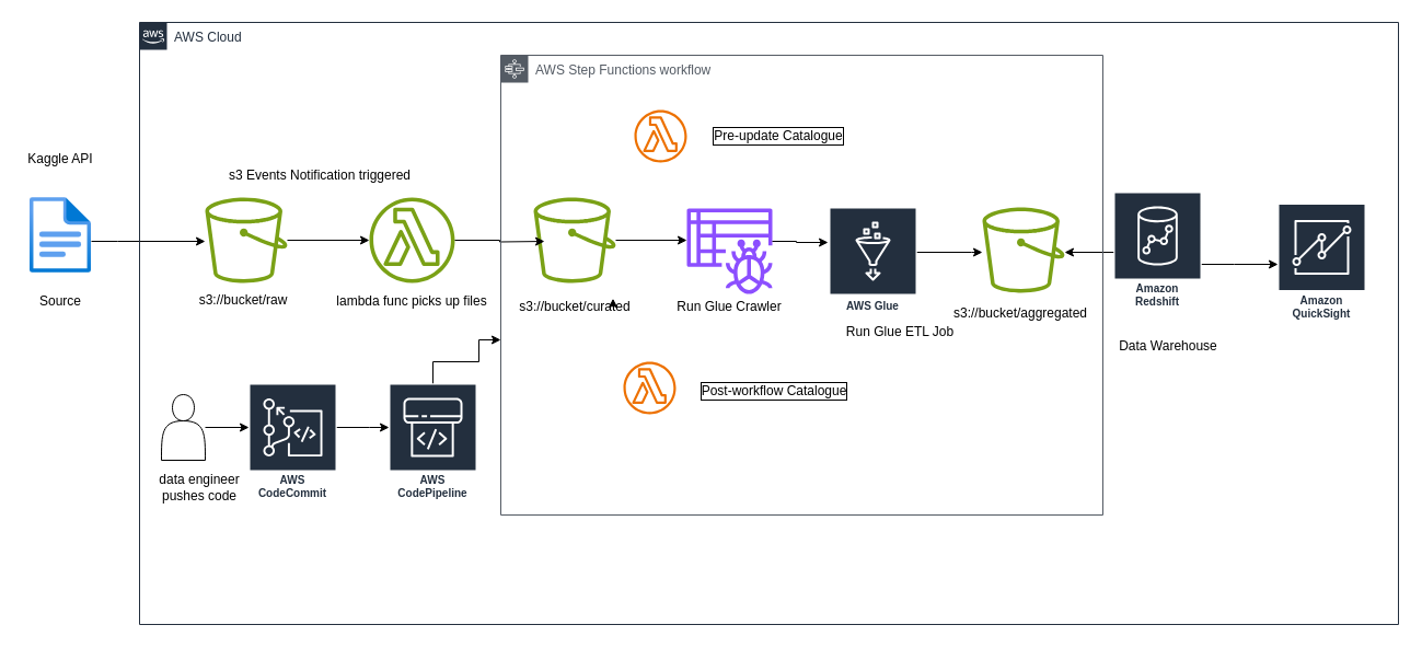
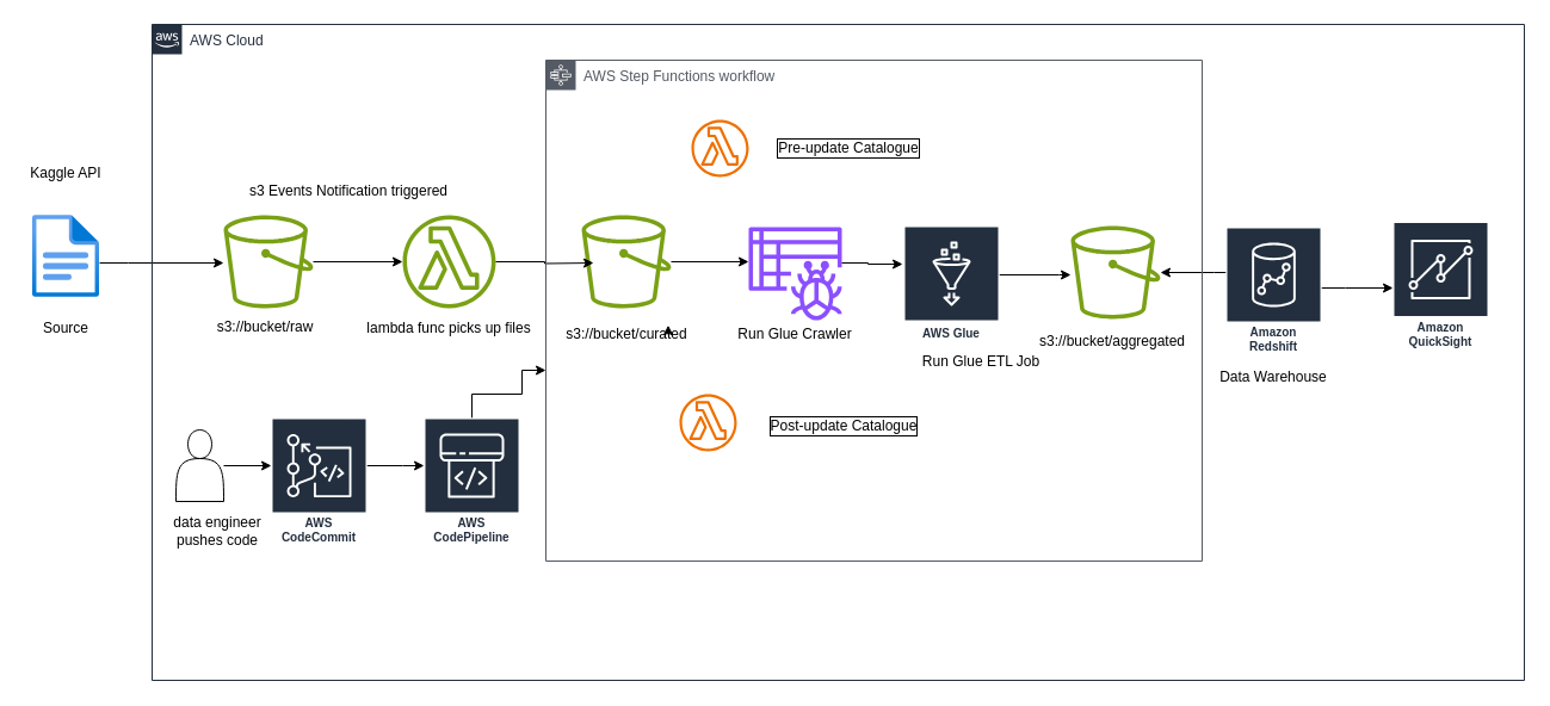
- <mxCell id="32" value="Amazon Redshift" style="sketch=0;outlineConnect=0;fontColor=#232F3E;gradientColor=none;strokeColor=#ffffff;fillColor=#232F3E;dashed=0;verticalLabelPosition=middle;verticalAlign=bottom;align=center;html=1;whiteSpace=wrap;fontSize=10;fontStyle=1;spacing=3;shape=mxgraph.aws4.productIcon;prIcon=mxgraph.aws4.redshift;" vertex="1" parent="4"><mxGeometry x="890" y="155" width="80" height="110" as="geometry" /></mxCell>
+ <mxCell id="32" value="Amazon Redshift" style="sketch=0;outlineConnect=0;fontColor=#232F3E;gradientColor=none;strokeColor=#ffffff;fillColor=#232F3E;dashed=0;verticalLabelPosition=middle;verticalAlign=bottom;align=center;html=1;whiteSpace=wrap;fontSize=10;fontStyle=1;spacing=3;shape=mxgraph.aws4.productIcon;prIcon=mxgraph.aws4.redshift;" vertex="1" parent="4"><mxGeometry x="900" y="170" width="80" height="110" as="geometry" /></mxCell>
- <mxCell id="38" value="Post-workflow Catalogue" style="text;html=1;align=center;verticalAlign=middle;whiteSpace=wrap;rounded=0;labelBorderColor=default;" vertex="1" parent="4"><mxGeometry x="490" y="311" width="180" height="51" as="geometry" /></mxCell>
+ <mxCell id="38" value="Post-update Catalogue" style="text;html=1;align=center;verticalAlign=middle;whiteSpace=wrap;rounded=0;labelBorderColor=default;" vertex="1" parent="4"><mxGeometry x="490" y="311" width="180" height="51" as="geometry" /></mxCell>
